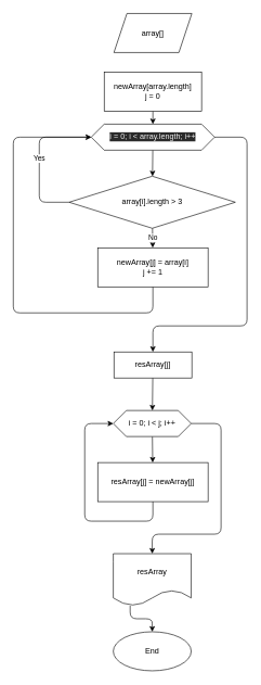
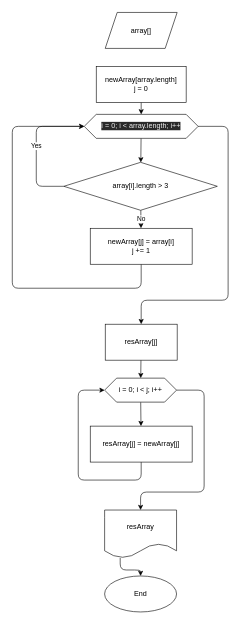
- <mxCell id="14" value="resArray[j]" style="rounded=0;whiteSpace=wrap;html=1;" vertex="1" parent="1"><mxGeometry x="175" y="540" width="120" height="40" as="geometry" /></mxCell>
+ <mxCell id="14" value="resArray[j]" style="rounded=0;whiteSpace=wrap;html=1;" vertex="1" parent="1"><mxGeometry x="175" y="540" width="120" height="60" as="geometry" /></mxCell>
- <mxCell id="22" value="End" style="ellipse;whiteSpace=wrap;html=1;" vertex="1" parent="1"><mxGeometry x="174" y="970" width="120" height="60" as="geometry" /></mxCell>
+ <mxCell id="22" value="End" style="ellipse;whiteSpace=wrap;html=1;" vertex="1" parent="1"><mxGeometry x="174" y="960" width="120" height="60" as="geometry" /></mxCell>
